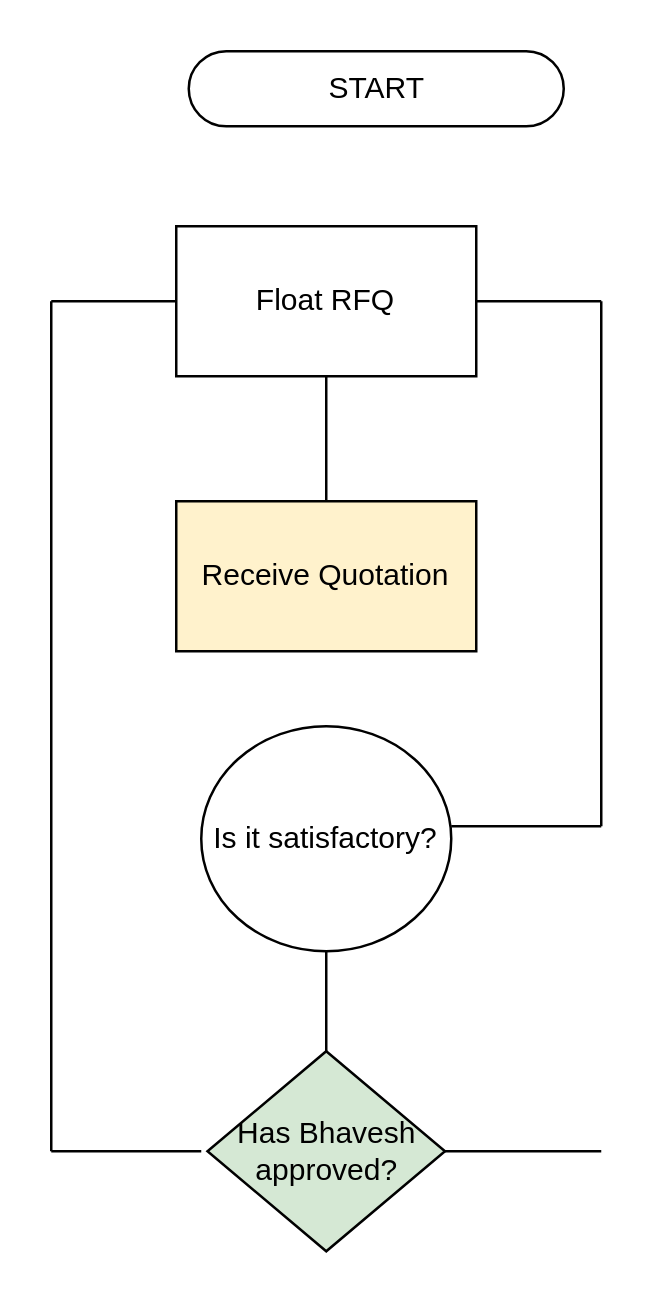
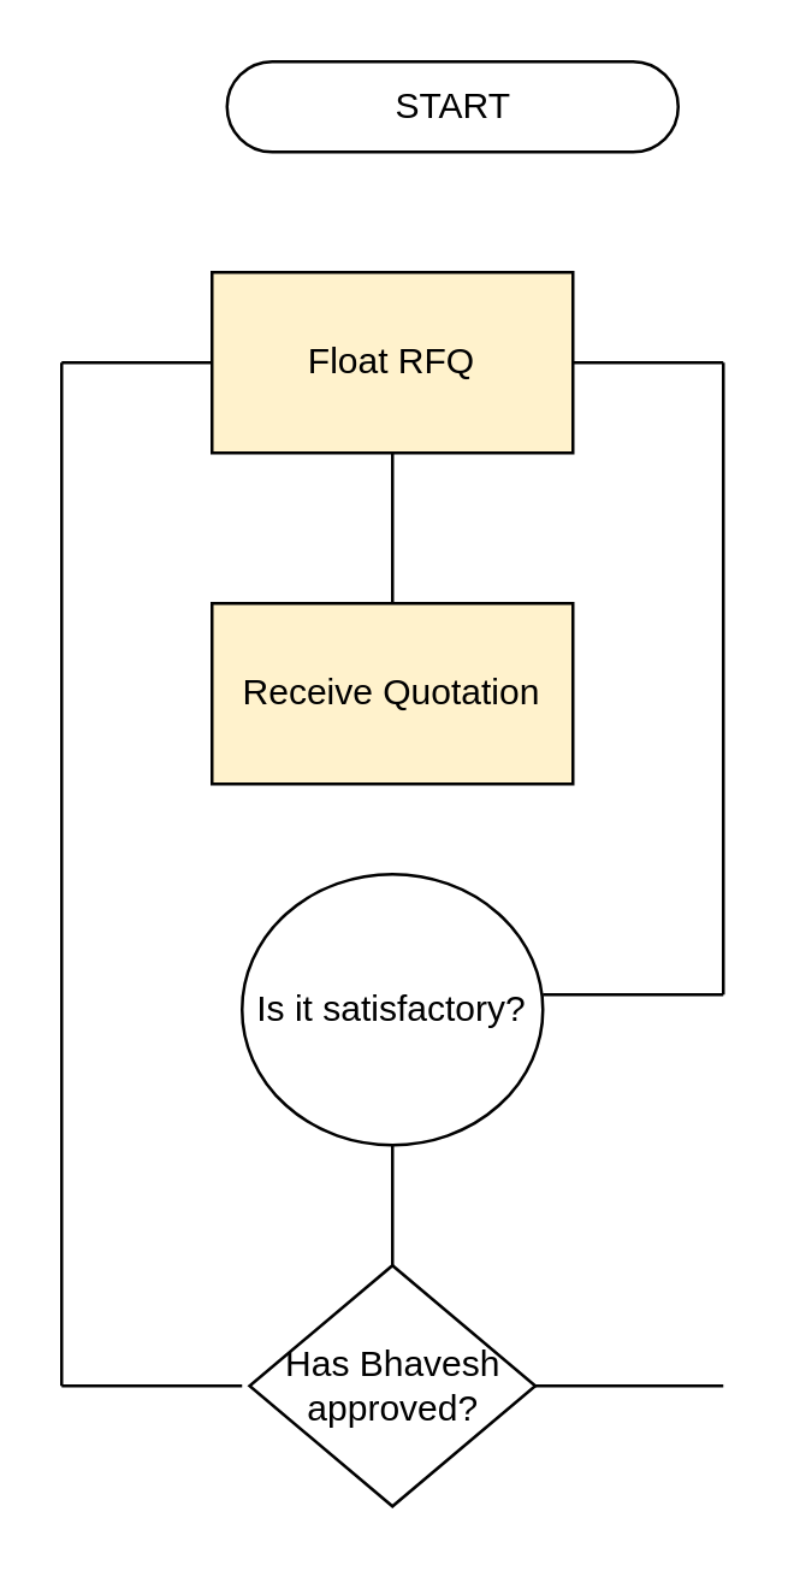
- <mxCell id="2" value="Float RFQ" style="rounded=0;whiteSpace=wrap;html=1;" vertex="1" parent="1"><mxGeometry x="70" y="90" width="120" height="60" as="geometry" /></mxCell>
+ <mxCell id="2" value="Float RFQ" style="rounded=0;whiteSpace=wrap;html=1;fillColor=#fff2cc;" vertex="1" parent="1"><mxGeometry x="70" y="90" width="120" height="60" as="geometry" /></mxCell>
- <mxCell id="11" value="Has Bhavesh approved?" style="rhombus;whiteSpace=wrap;html=1;fillColor=#d5e8d4;" vertex="1" parent="1"><mxGeometry x="82.5" y="420" width="95" height="80" as="geometry" /></mxCell>
+ <mxCell id="11" value="Has Bhavesh approved?" style="rhombus;whiteSpace=wrap;html=1;" vertex="1" parent="1"><mxGeometry x="82.5" y="420" width="95" height="80" as="geometry" /></mxCell>
